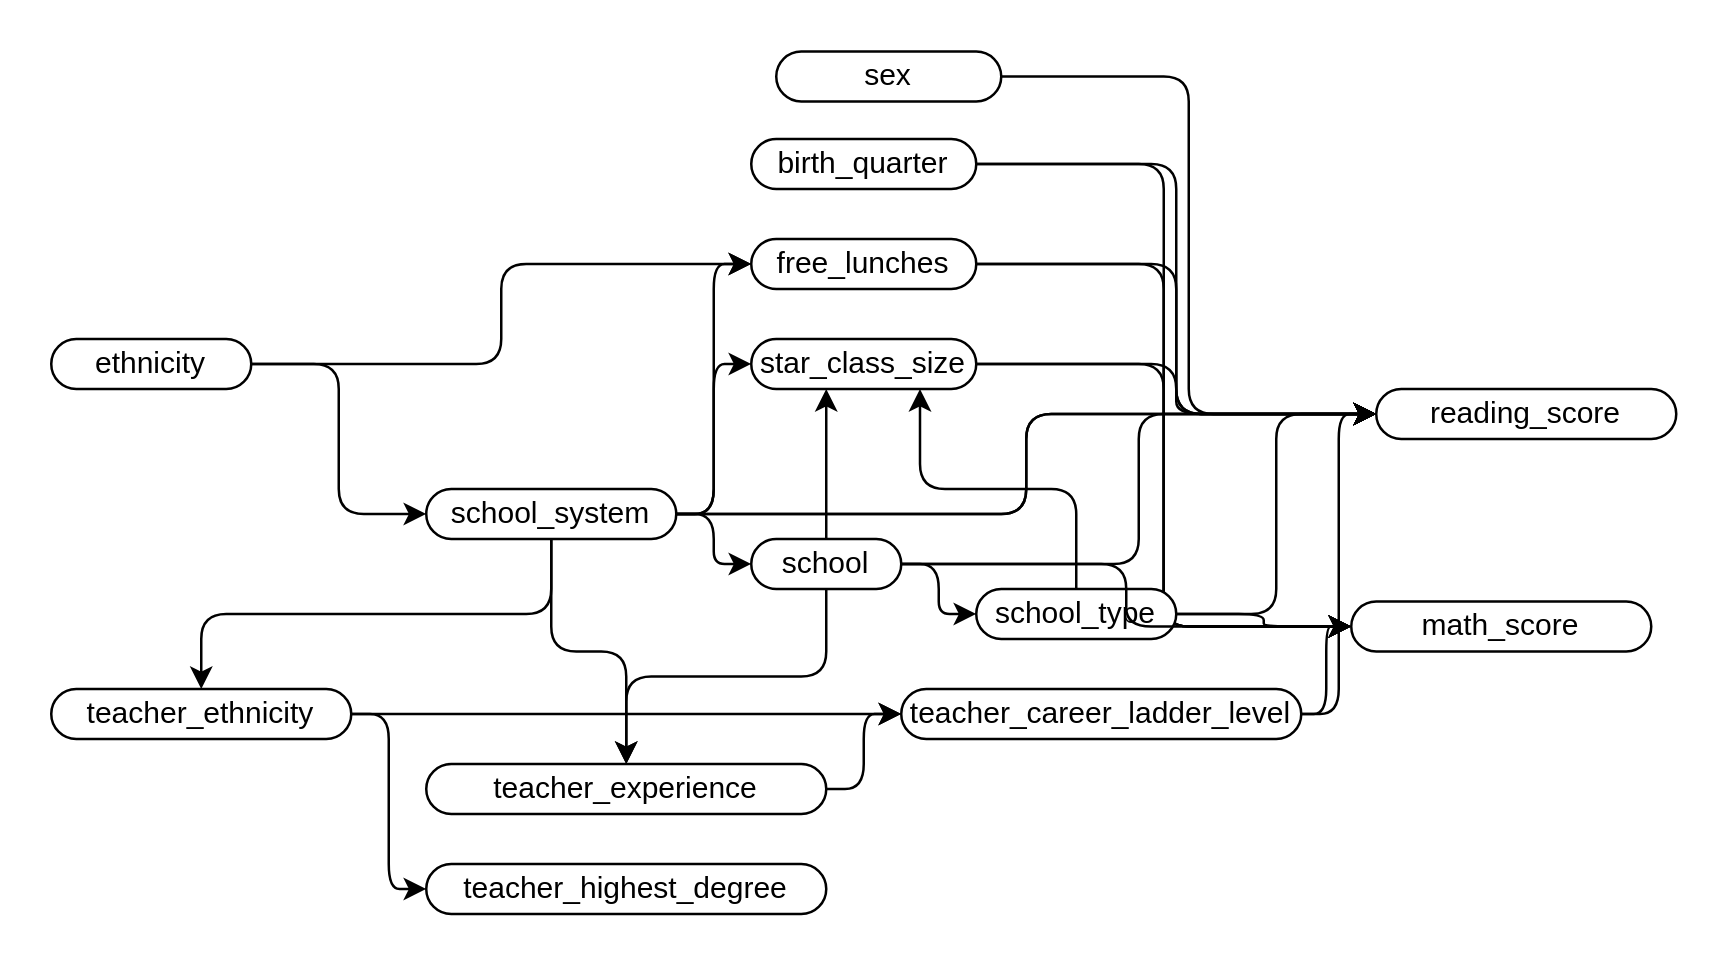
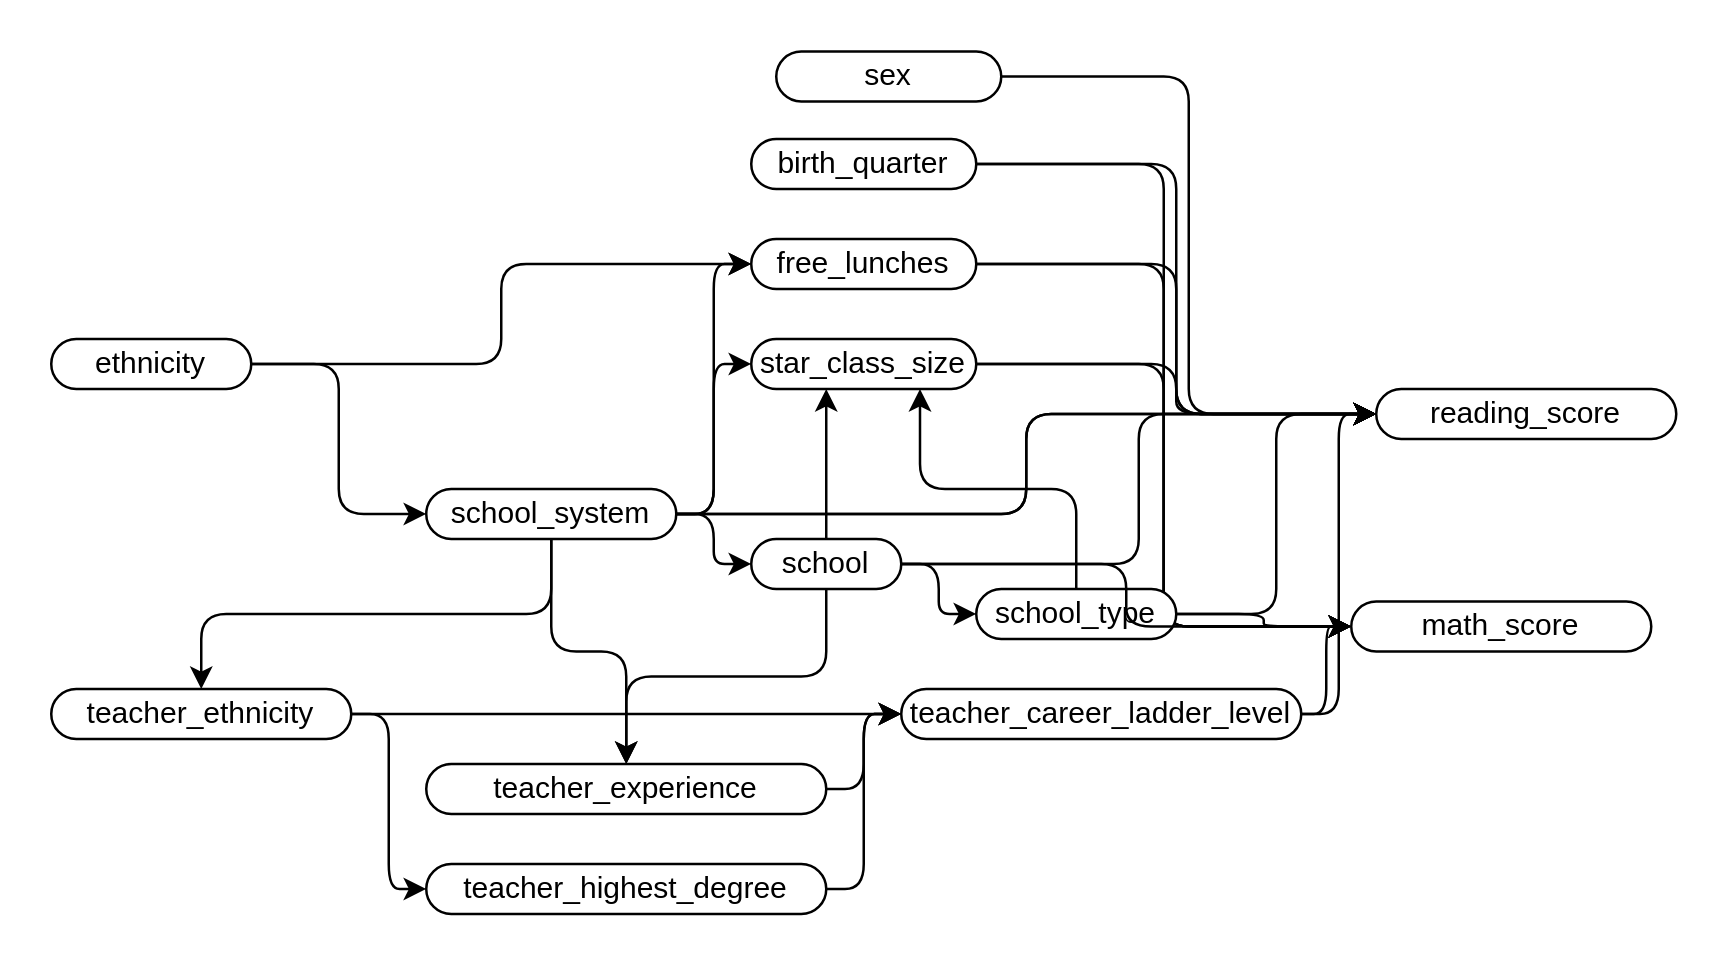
+ <mxCell id="45" style="edgeStyle=elbowEdgeStyle;rounded=1;orthogonalLoop=1;jettySize=auto;html=1;curved=0;" parent="1" source="22" target="27" edge="1"><mxGeometry relative="1" as="geometry" /></mxCell>
